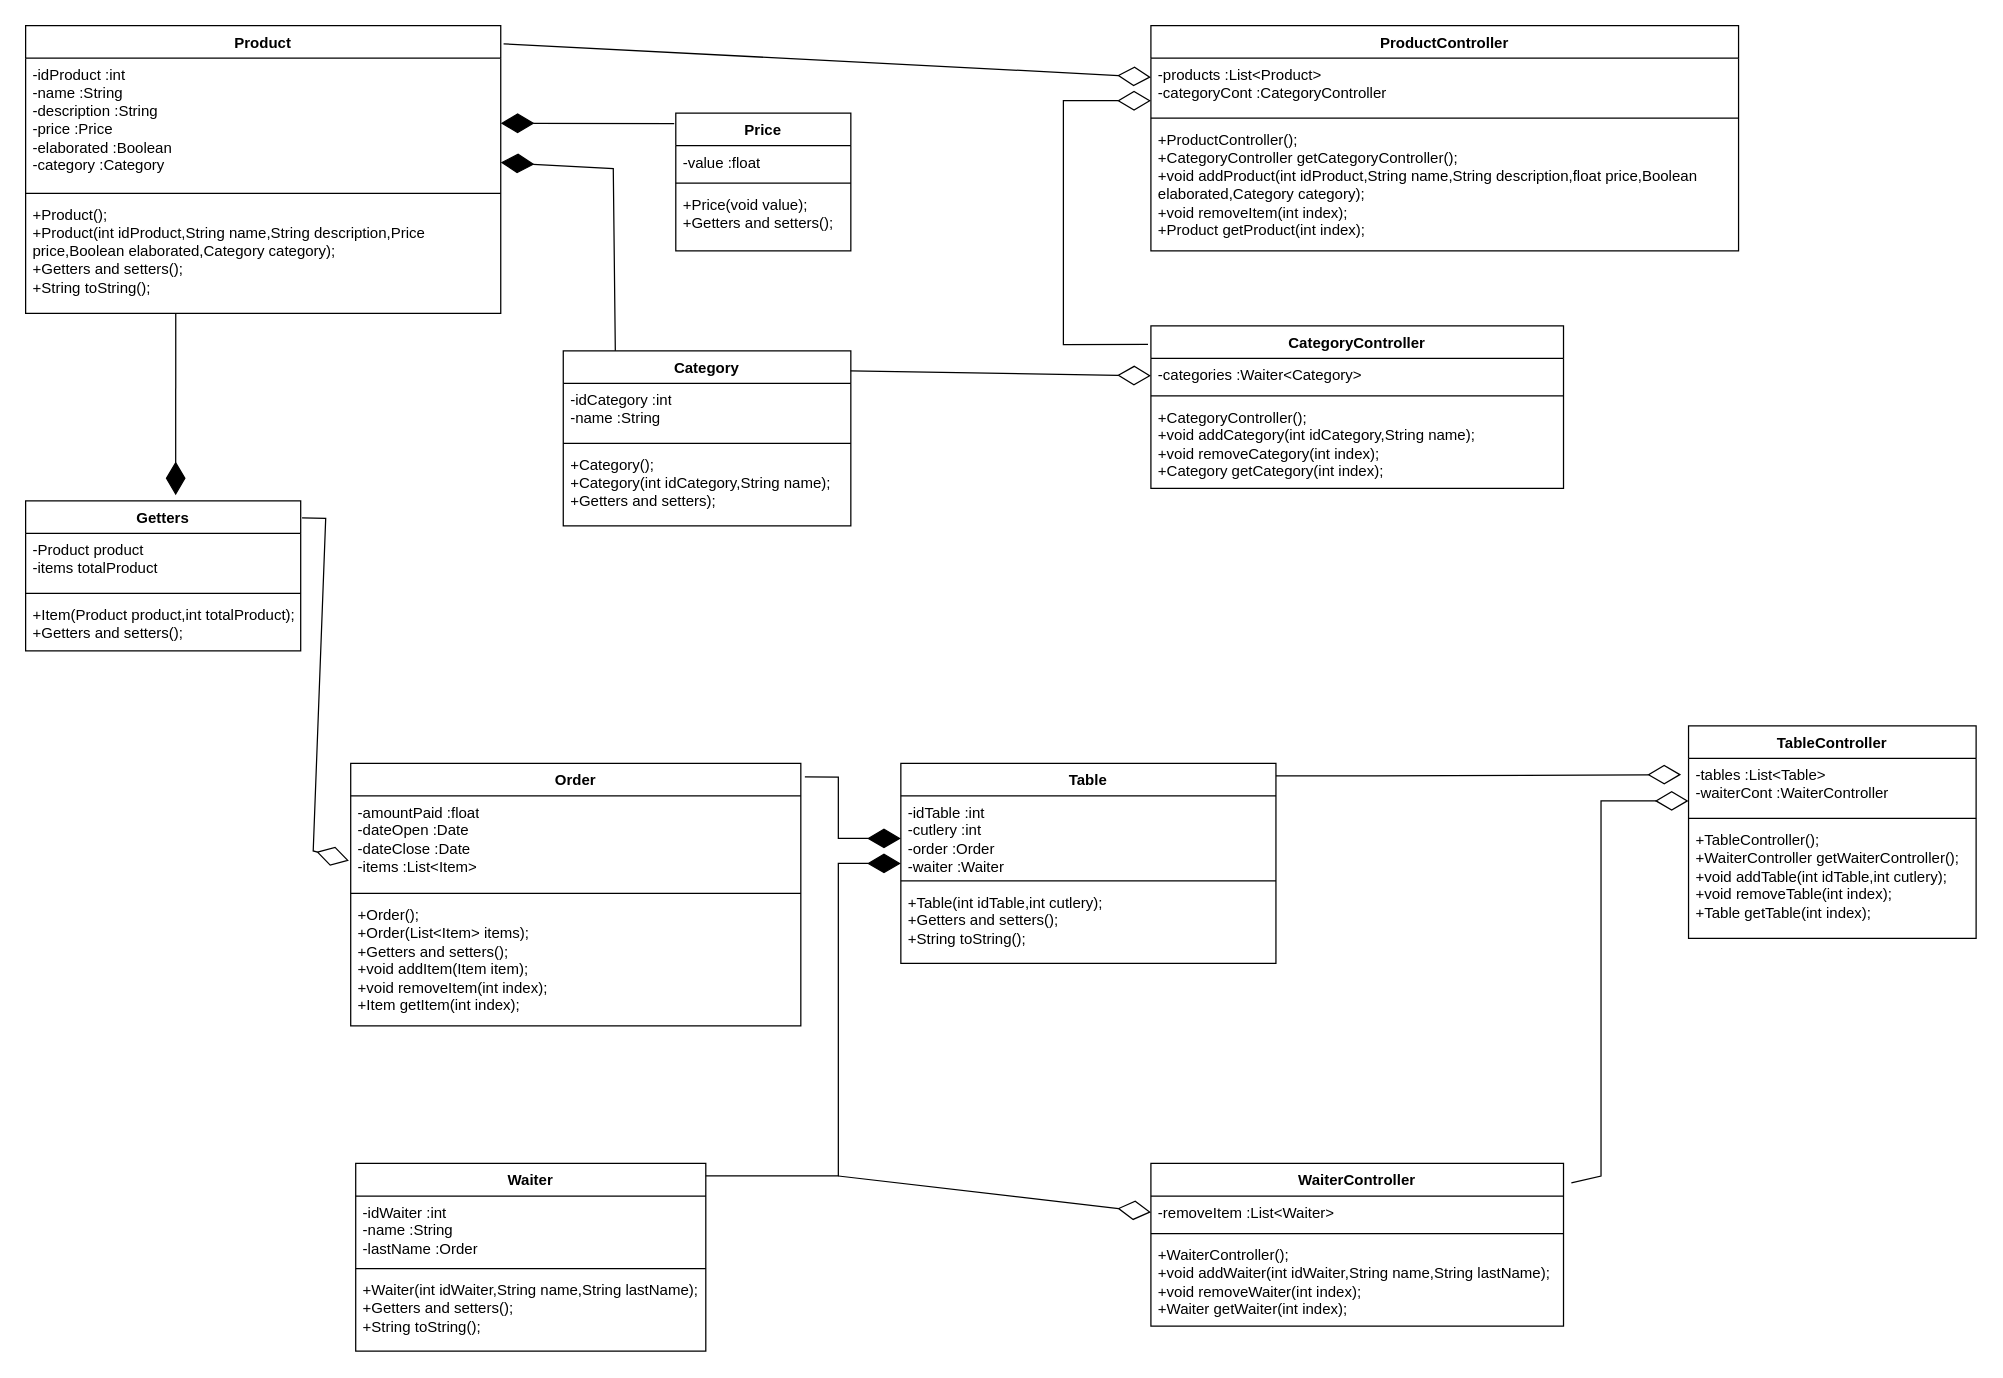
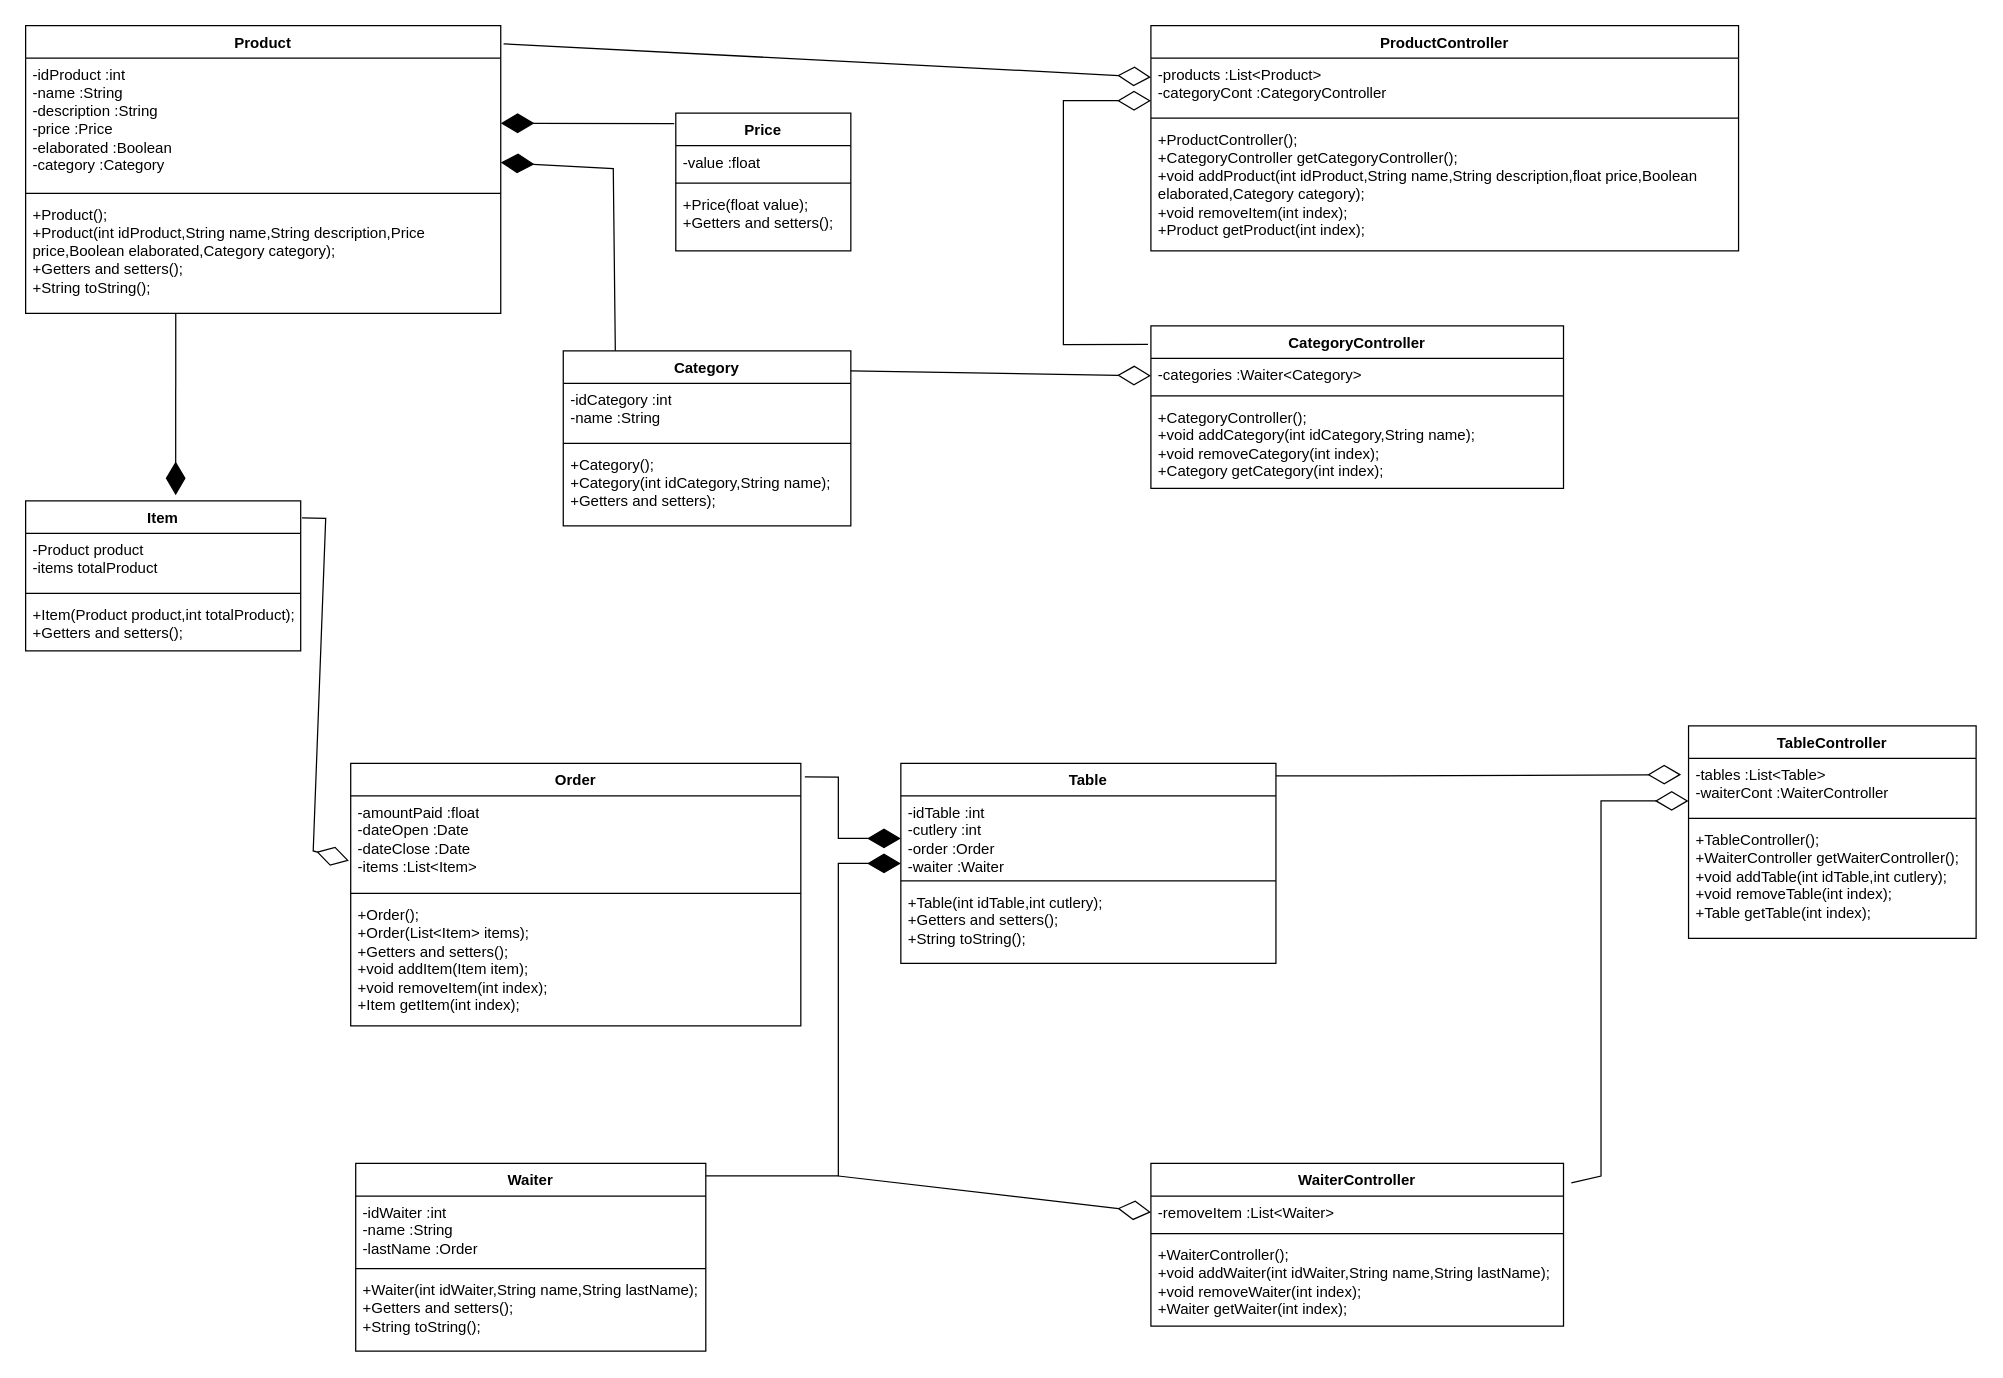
- <mxCell id="9" value="+Price(void value);&lt;br&gt;+Getters and setters();" style="text;strokeColor=none;fillColor=none;align=left;verticalAlign=top;spacingLeft=4;spacingRight=4;overflow=hidden;rotatable=0;points=[[0,0.5],[1,0.5]];portConstraint=eastwest;whiteSpace=wrap;html=1;" vertex="1" parent="6"><mxGeometry y="60" width="140" height="50" as="geometry" /></mxCell>
+ <mxCell id="9" value="+Price(float value);&lt;br&gt;+Getters and setters();" style="text;strokeColor=none;fillColor=none;align=left;verticalAlign=top;spacingLeft=4;spacingRight=4;overflow=hidden;rotatable=0;points=[[0,0.5],[1,0.5]];portConstraint=eastwest;whiteSpace=wrap;html=1;" vertex="1" parent="6"><mxGeometry y="60" width="140" height="50" as="geometry" /></mxCell>
- <mxCell id="18" value="Getters" style="swimlane;fontStyle=1;align=center;verticalAlign=top;childLayout=stackLayout;horizontal=1;startSize=26;horizontalStack=0;resizeParent=1;resizeParentMax=0;resizeLast=0;collapsible=1;marginBottom=0;whiteSpace=wrap;html=1;" vertex="1" parent="1"><mxGeometry x="20" y="400" width="220" height="120" as="geometry" /></mxCell>
+ <mxCell id="18" value="Item" style="swimlane;fontStyle=1;align=center;verticalAlign=top;childLayout=stackLayout;horizontal=1;startSize=26;horizontalStack=0;resizeParent=1;resizeParentMax=0;resizeLast=0;collapsible=1;marginBottom=0;whiteSpace=wrap;html=1;" vertex="1" parent="1"><mxGeometry x="20" y="400" width="220" height="120" as="geometry" /></mxCell>
